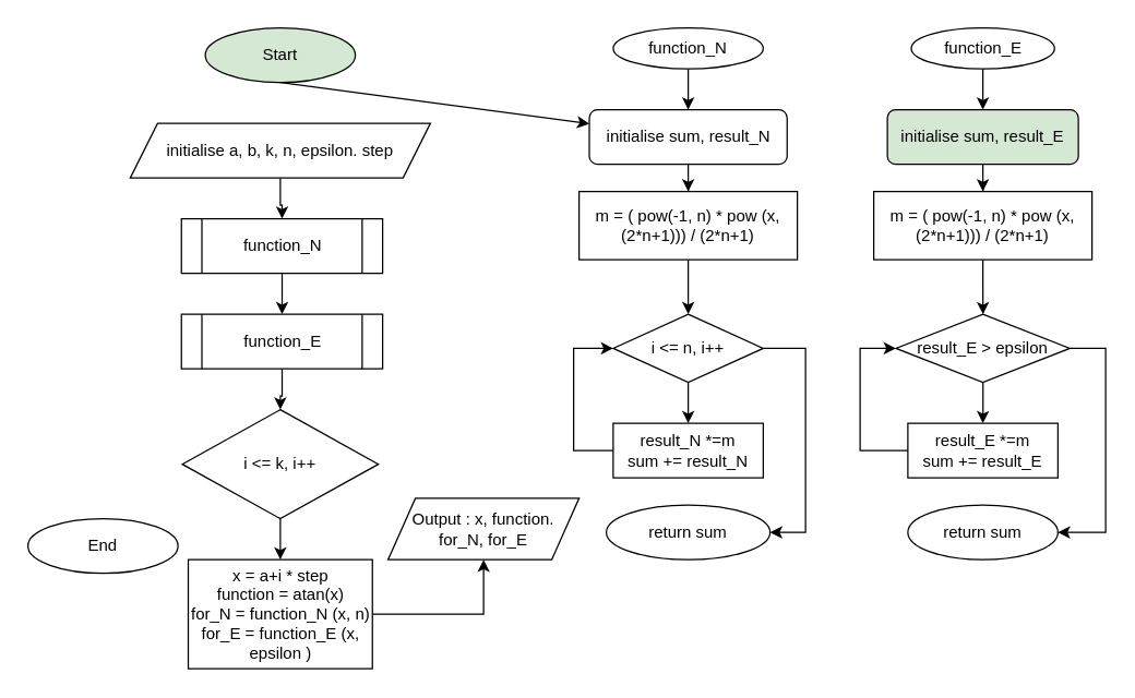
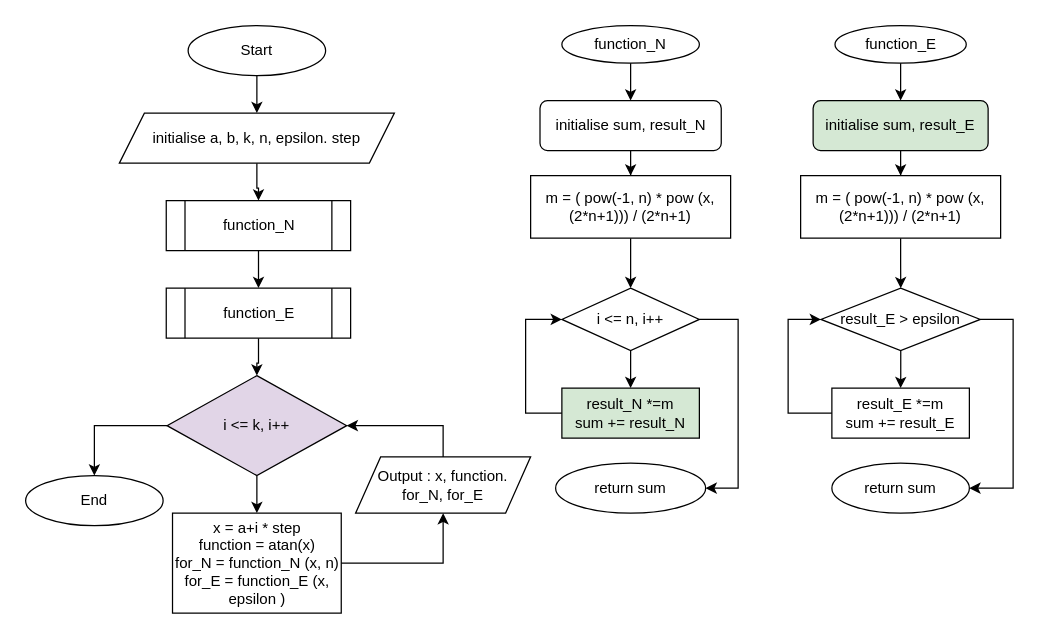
- <mxCell id="2" value="Start" style="ellipse;whiteSpace=wrap;html=1;fillColor=#d5e8d4;" vertex="1" parent="1"><mxGeometry x="150" y="20" width="110" height="40" as="geometry" /></mxCell>
+ <mxCell id="2" value="Start" style="ellipse;whiteSpace=wrap;html=1;" vertex="1" parent="1"><mxGeometry x="150" y="20" width="110" height="40" as="geometry" /></mxCell>
- <mxCell id="9" value="" style="endArrow=classic;html=1;rounded=0;exitX=0.5;exitY=1;exitDx=0;exitDy=0;" edge="1" parent="1" source="2" target="12"><mxGeometry width="50" height="50" relative="1" as="geometry"><mxPoint x="310" y="140" as="sourcePoint" /><mxPoint x="360" y="90" as="targetPoint" /></mxGeometry></mxCell>
+ <mxCell id="9" value="" style="endArrow=classic;html=1;rounded=0;exitX=0.5;exitY=1;exitDx=0;exitDy=0;entryX=0.5;entryY=0;entryDx=0;entryDy=0;" edge="1" parent="1" source="2" target="5"><mxGeometry width="50" height="50" relative="1" as="geometry"><mxPoint x="310" y="140" as="sourcePoint" /><mxPoint x="360" y="90" as="targetPoint" /></mxGeometry></mxCell>
- <mxCell id="34" value="result_N *=m&lt;div&gt;sum += result_N&lt;/div&gt;" style="rounded=0;whiteSpace=wrap;html=1;" vertex="1" parent="1"><mxGeometry x="449" y="310" width="110" height="40" as="geometry" /></mxCell>
+ <mxCell id="34" value="result_N *=m&lt;div&gt;sum += result_N&lt;/div&gt;" style="rounded=0;whiteSpace=wrap;html=1;fillColor=#d5e8d4;" vertex="1" parent="1"><mxGeometry x="449" y="310" width="110" height="40" as="geometry" /></mxCell>
+ <mxCell id="26" value="" style="endArrow=classic;html=1;rounded=0;exitX=0;exitY=0.5;exitDx=0;exitDy=0;entryX=0.5;entryY=0;entryDx=0;entryDy=0;" edge="1" parent="1" source="23" target="3"><mxGeometry width="50" height="50" relative="1" as="geometry"><mxPoint x="400" y="430" as="sourcePoint" /><mxPoint x="450" y="380" as="targetPoint" /><Array as="points"><mxPoint x="75" y="340" /></Array></mxGeometry></mxCell>
- <mxCell id="23" value="i &amp;lt;= k, i++" style="rhombus;whiteSpace=wrap;html=1;" vertex="1" parent="1"><mxGeometry x="133.13" y="300" width="143.75" height="80" as="geometry" /></mxCell>
+ <mxCell id="23" value="i &amp;lt;= k, i++" style="rhombus;whiteSpace=wrap;html=1;fillColor=#e1d5e7;" vertex="1" parent="1"><mxGeometry x="133.13" y="300" width="143.75" height="80" as="geometry" /></mxCell>
+ <mxCell id="25" value="" style="endArrow=classic;html=1;rounded=0;exitX=0.5;exitY=0;exitDx=0;exitDy=0;entryX=1;entryY=0.5;entryDx=0;entryDy=0;" edge="1" parent="1" source="6" target="23"><mxGeometry width="50" height="50" relative="1" as="geometry"><mxPoint x="400" y="430" as="sourcePoint" /><mxPoint x="450" y="380" as="targetPoint" /><Array as="points"><mxPoint x="354" y="340" /></Array></mxGeometry></mxCell>
